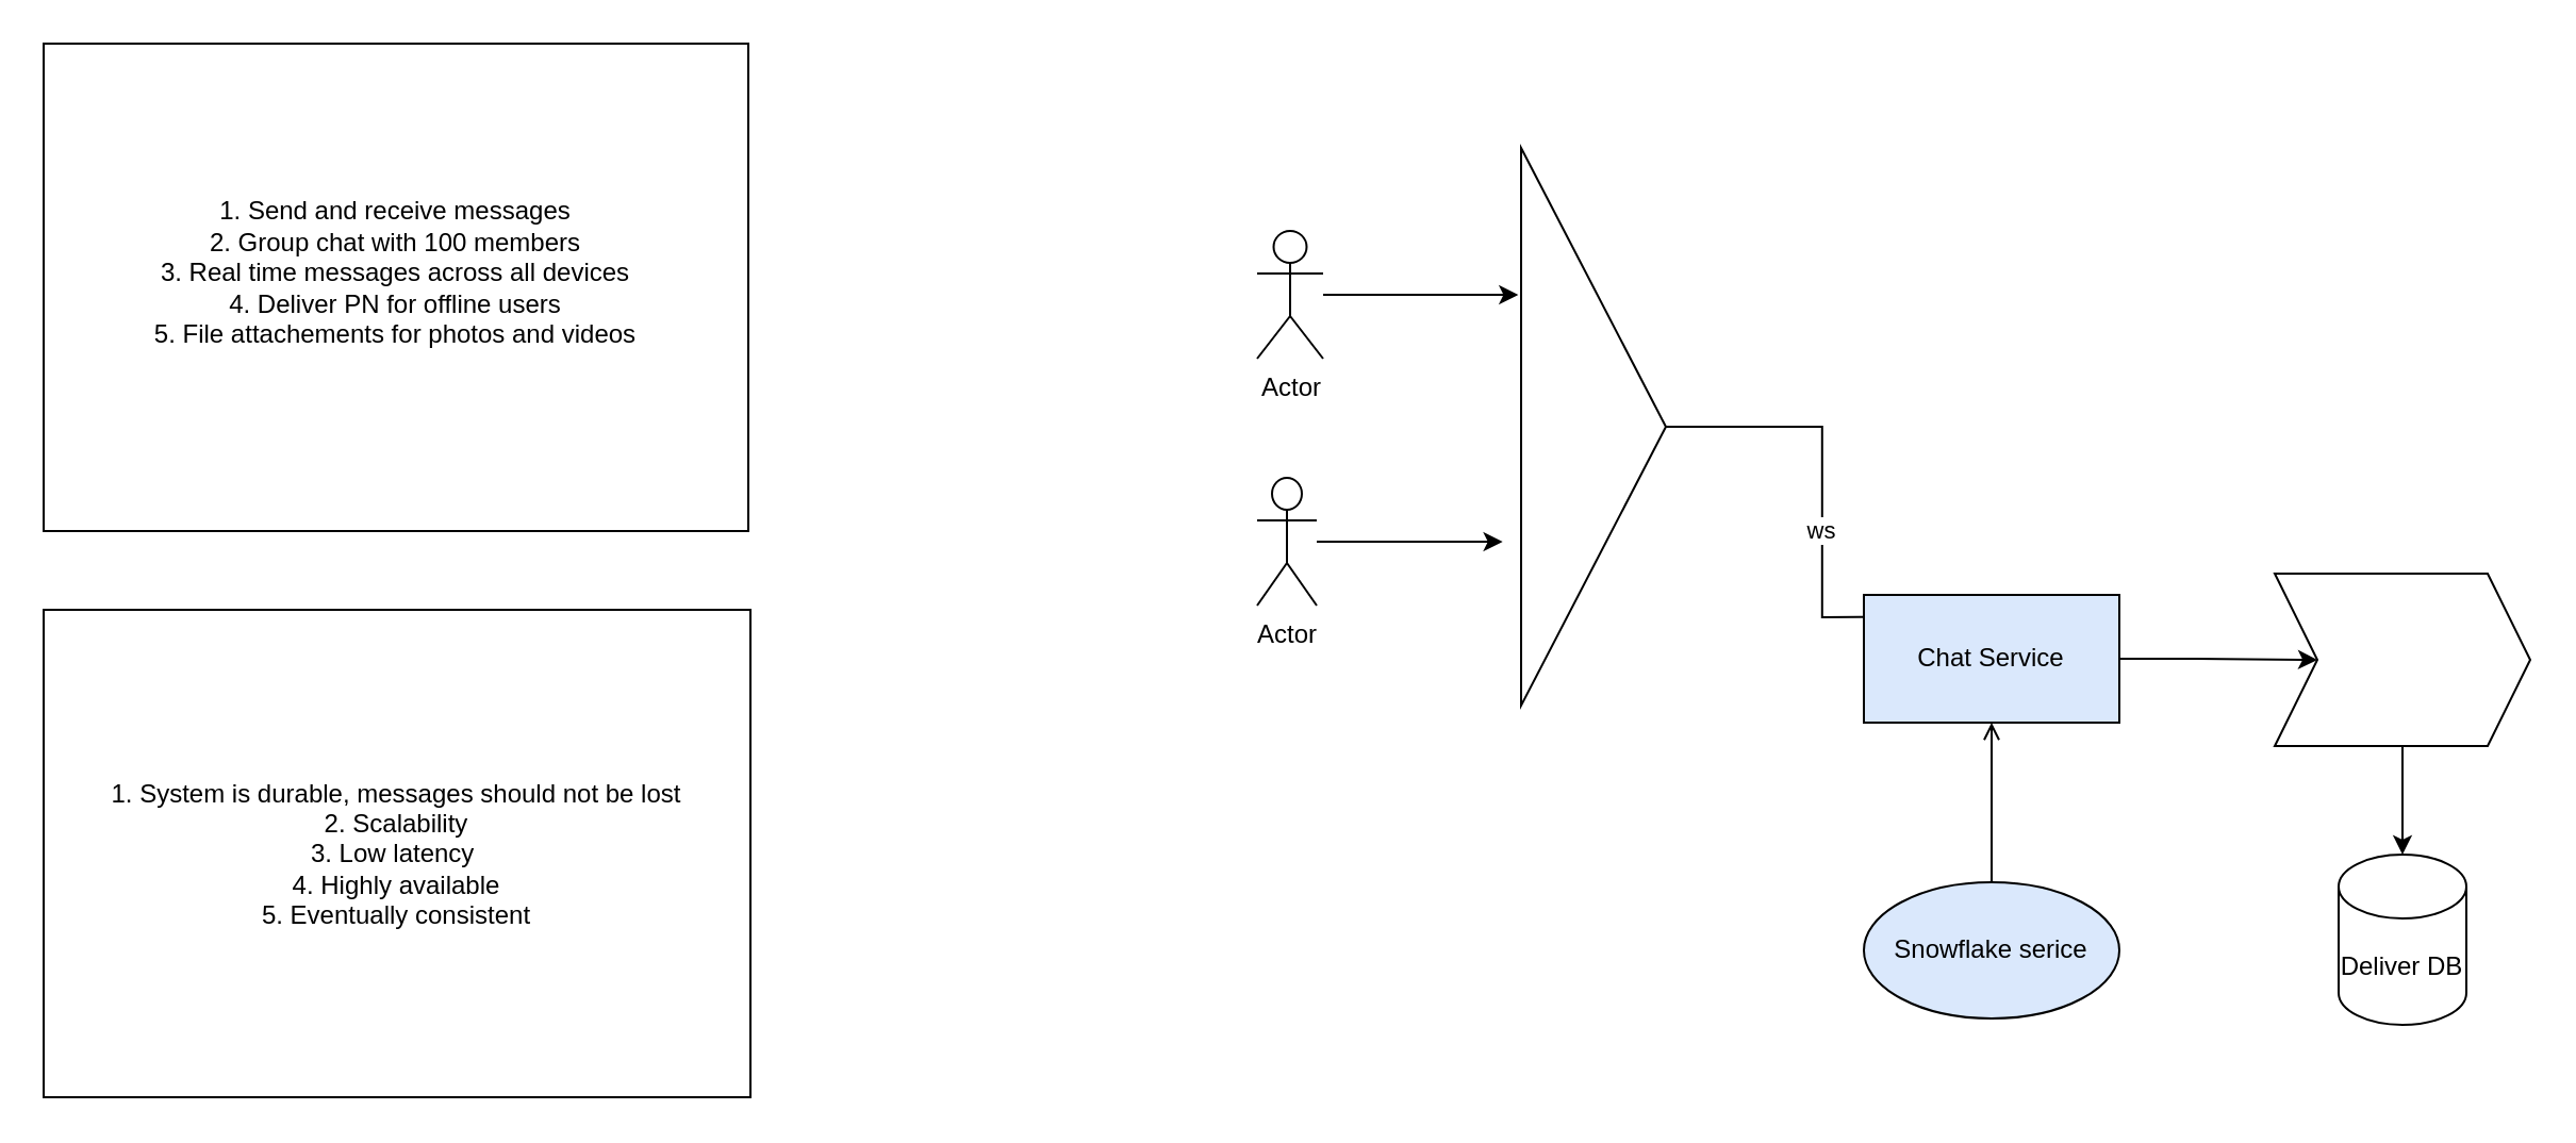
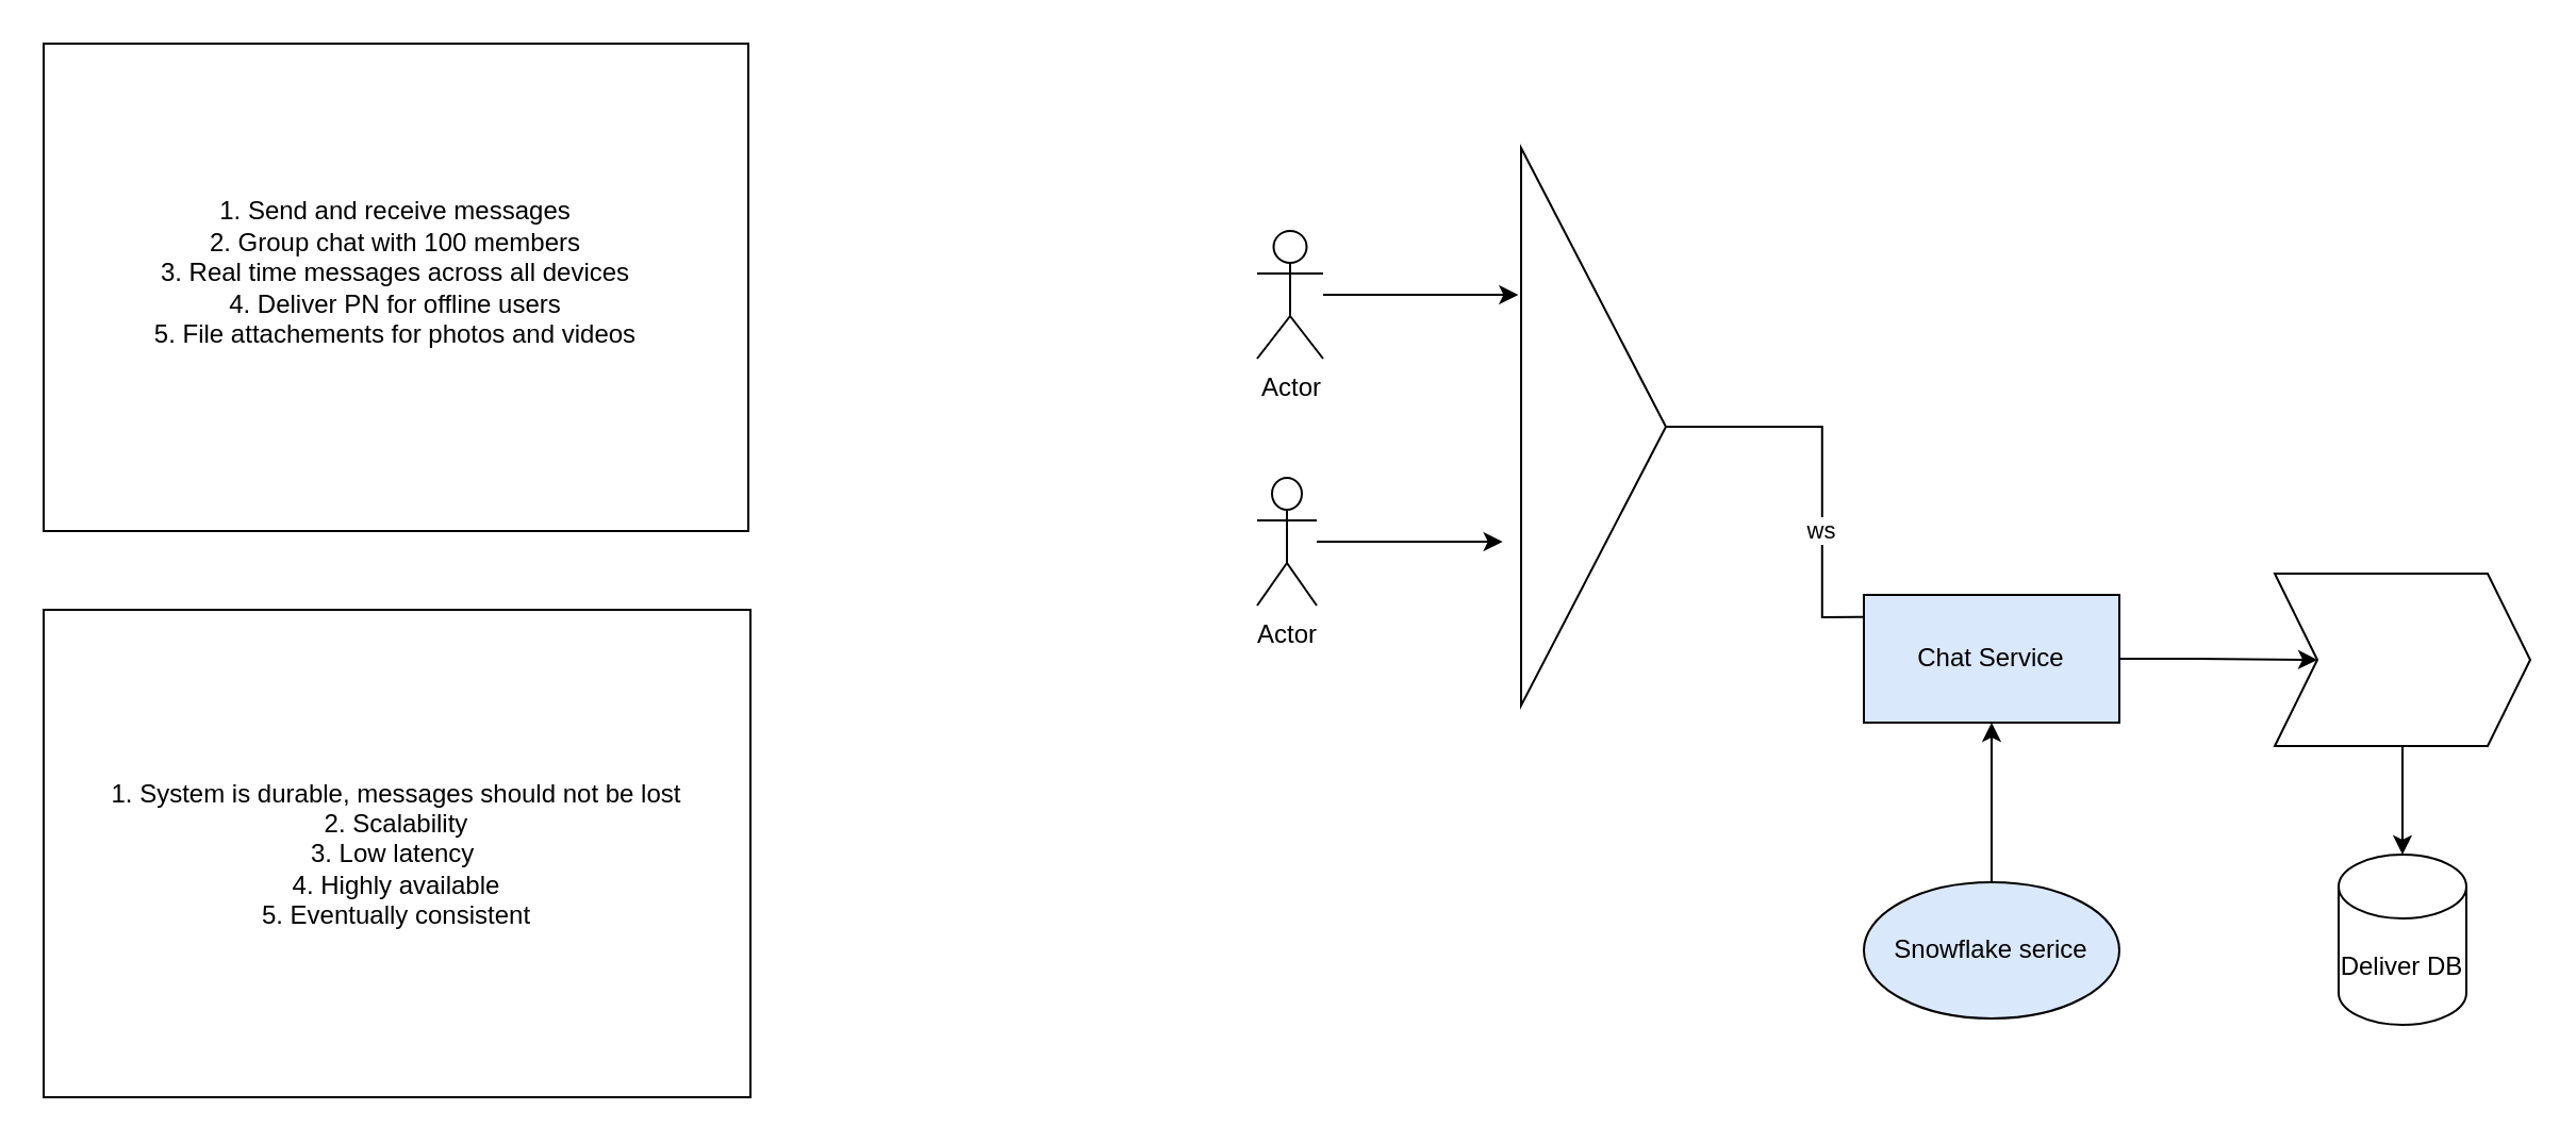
- <mxCell id="13" style="edgeStyle=orthogonalEdgeStyle;rounded=0;orthogonalLoop=1;jettySize=auto;html=1;entryX=0.5;entryY=1;entryDx=0;entryDy=0;endArrow=open;" edge="1" parent="1" source="14" target="12"><mxGeometry relative="1" as="geometry" /></mxCell>
+ <mxCell id="13" style="edgeStyle=orthogonalEdgeStyle;rounded=0;orthogonalLoop=1;jettySize=auto;html=1;entryX=0.5;entryY=1;entryDx=0;entryDy=0;" edge="1" parent="1" source="14" target="12"><mxGeometry relative="1" as="geometry" /></mxCell>
